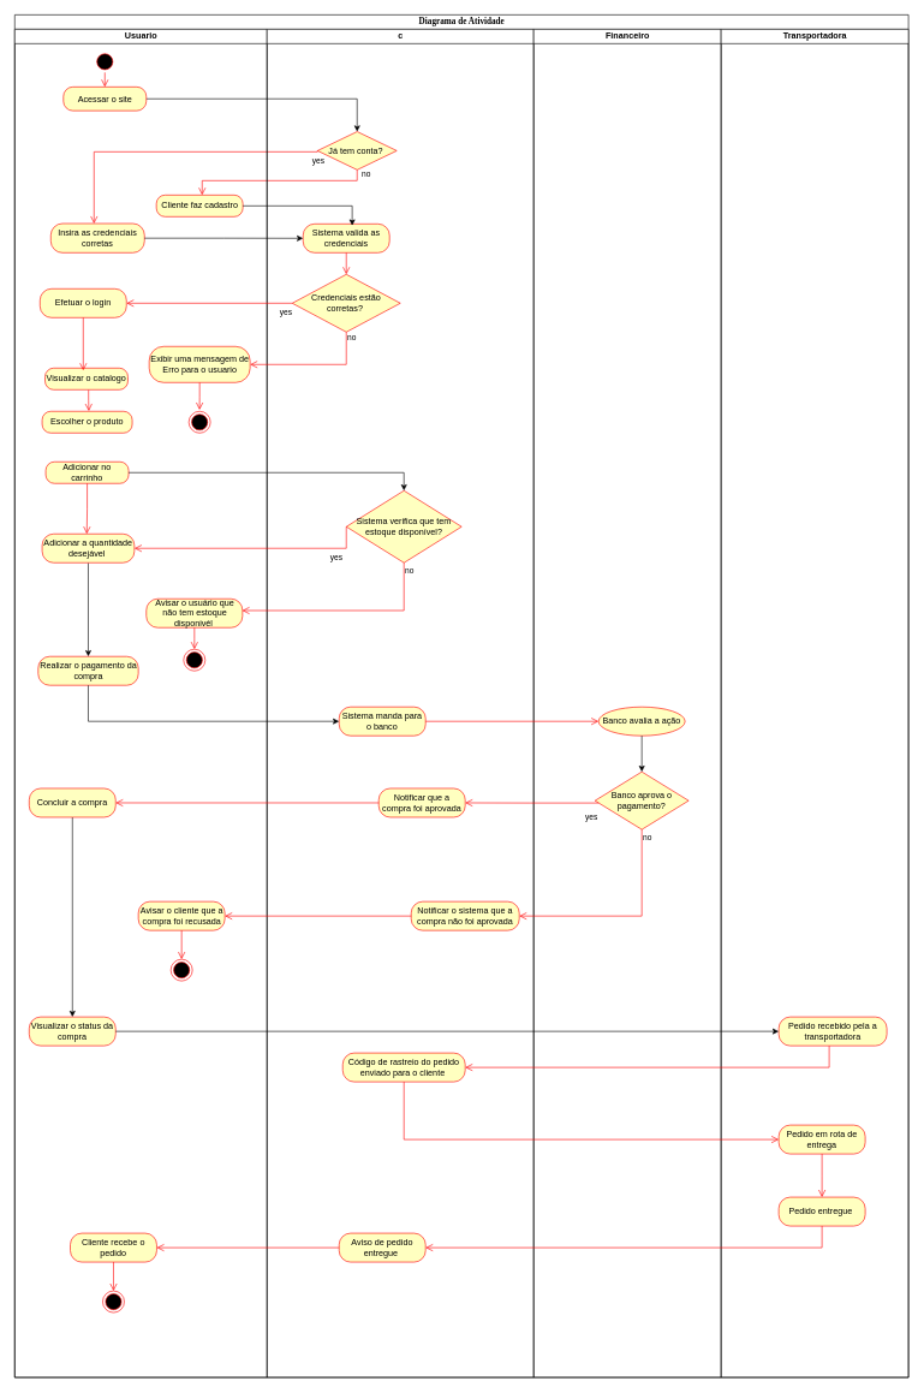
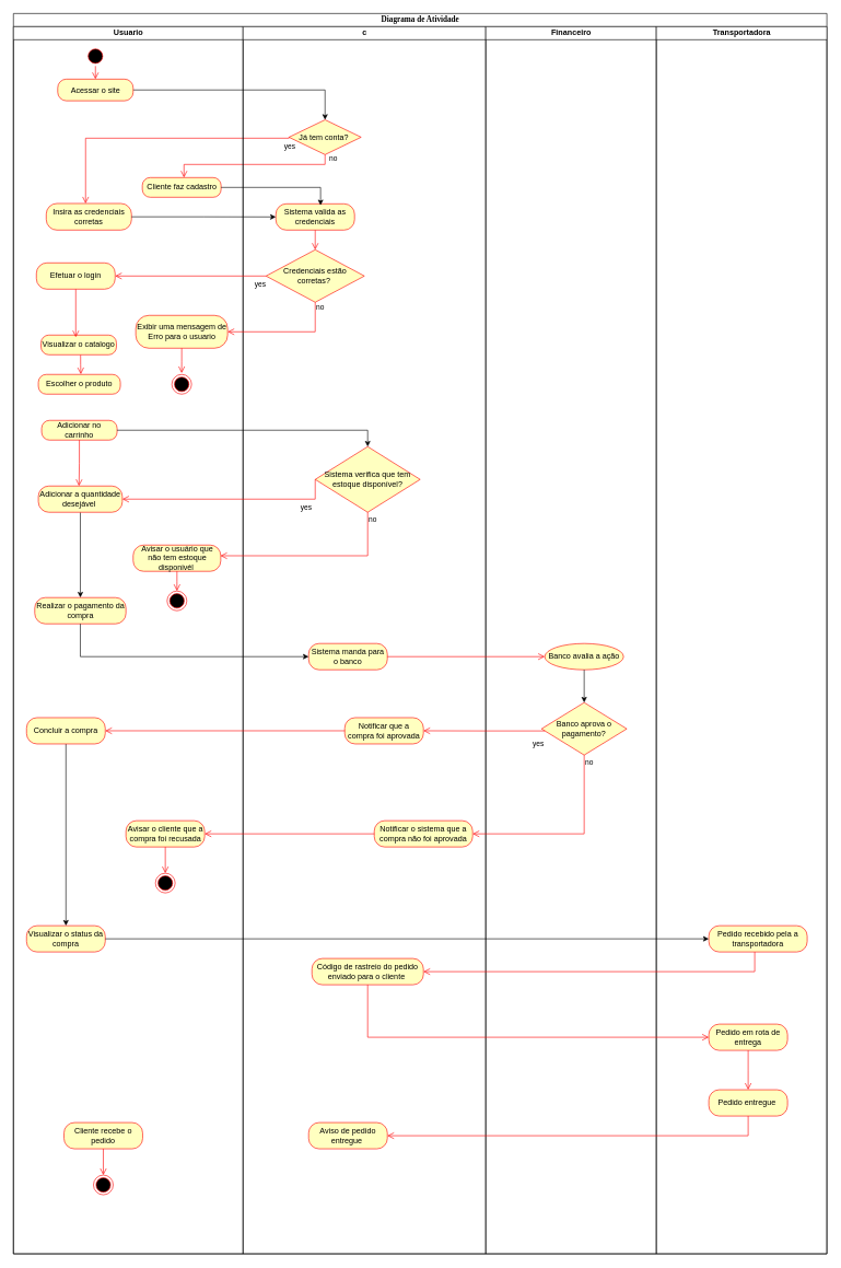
- <mxCell id="74" value="" style="edgeStyle=orthogonalEdgeStyle;html=1;verticalAlign=bottom;endArrow=open;endSize=8;strokeColor=#ff0000;rounded=0;entryX=1;entryY=0.5;entryDx=0;entryDy=0;" edge="1" source="47" parent="2" target="34"><mxGeometry relative="1" as="geometry"><mxPoint x="510" y="1790" as="targetPoint" /></mxGeometry></mxCell>
